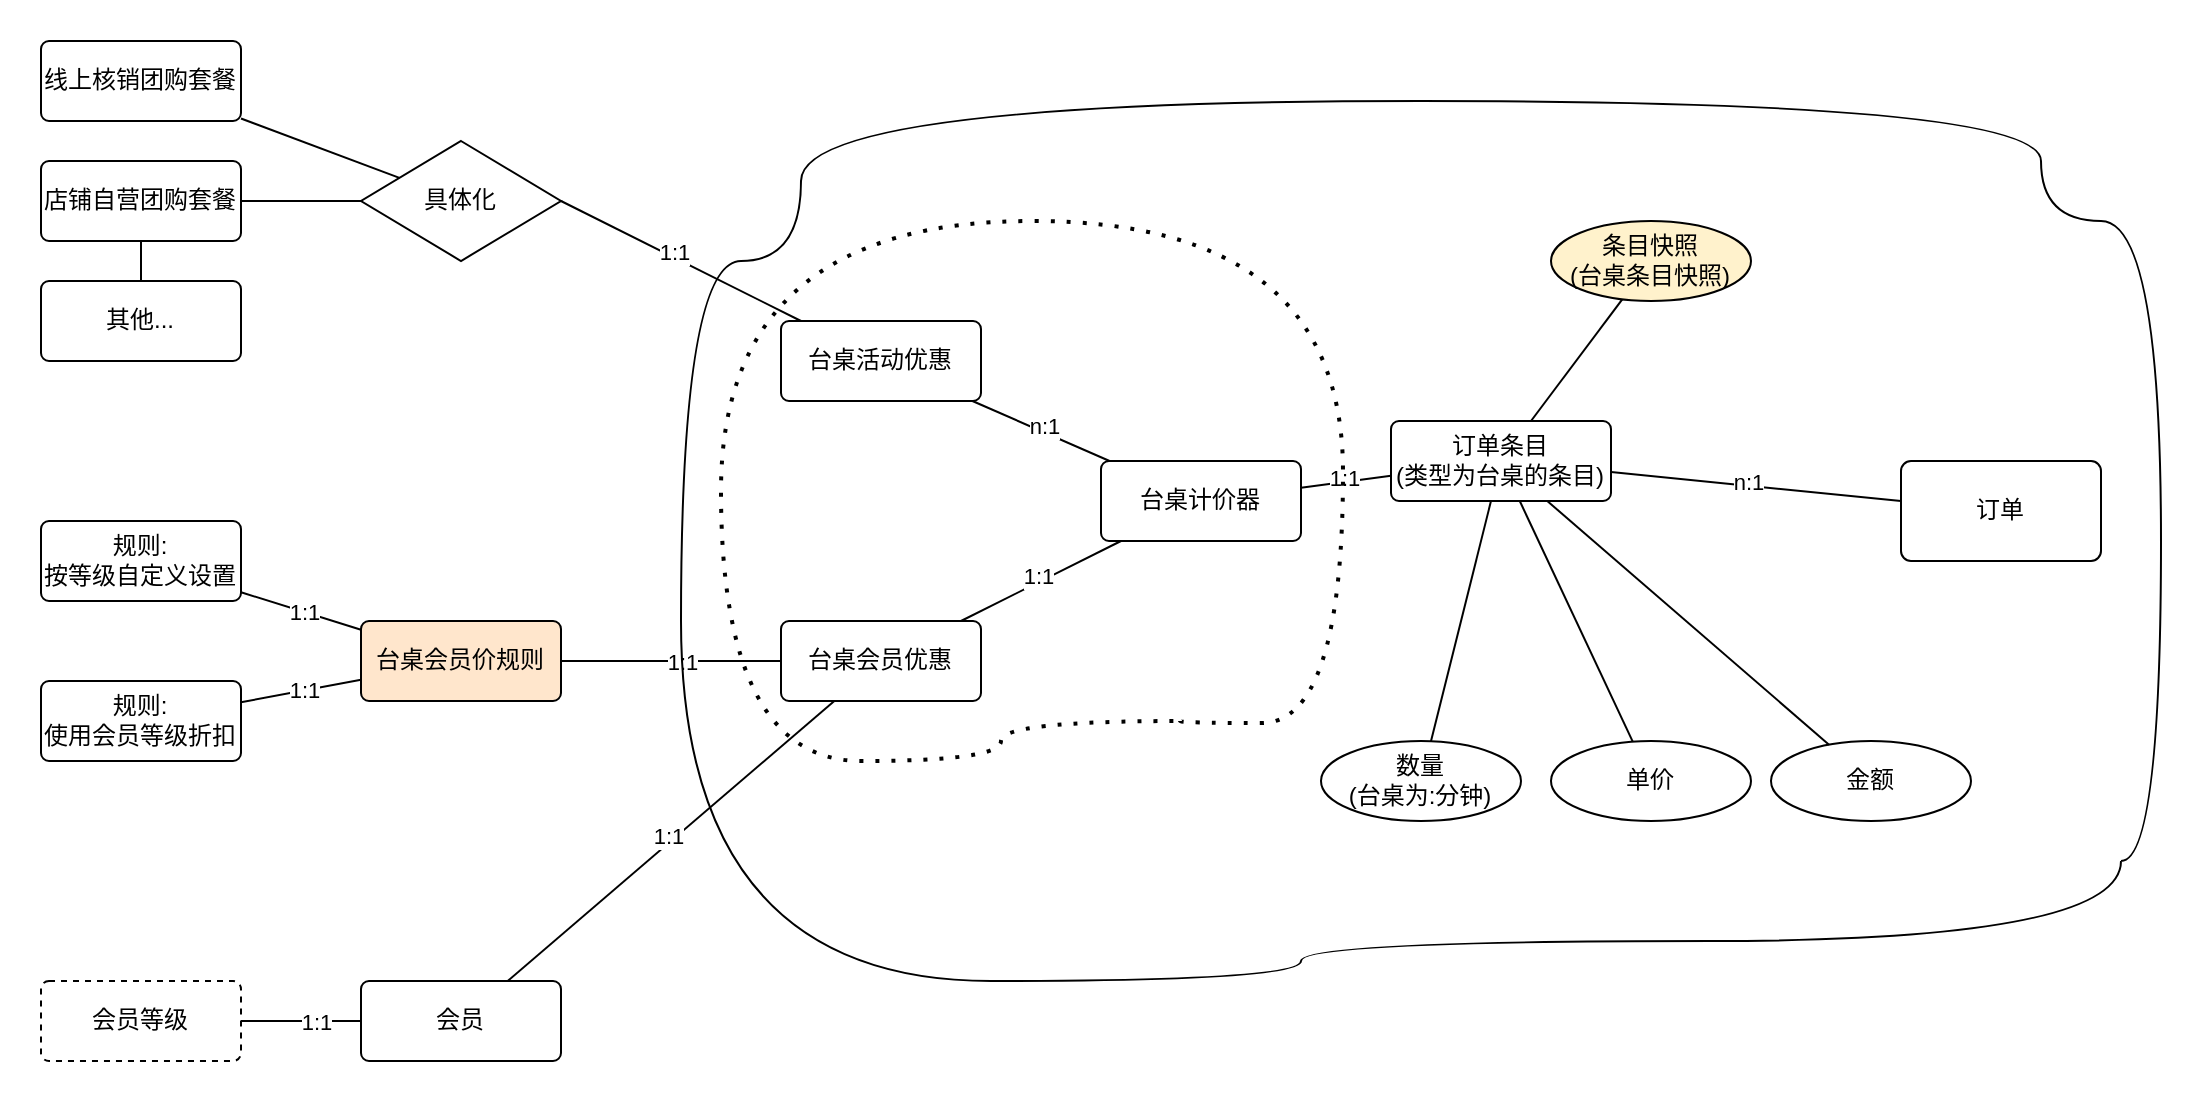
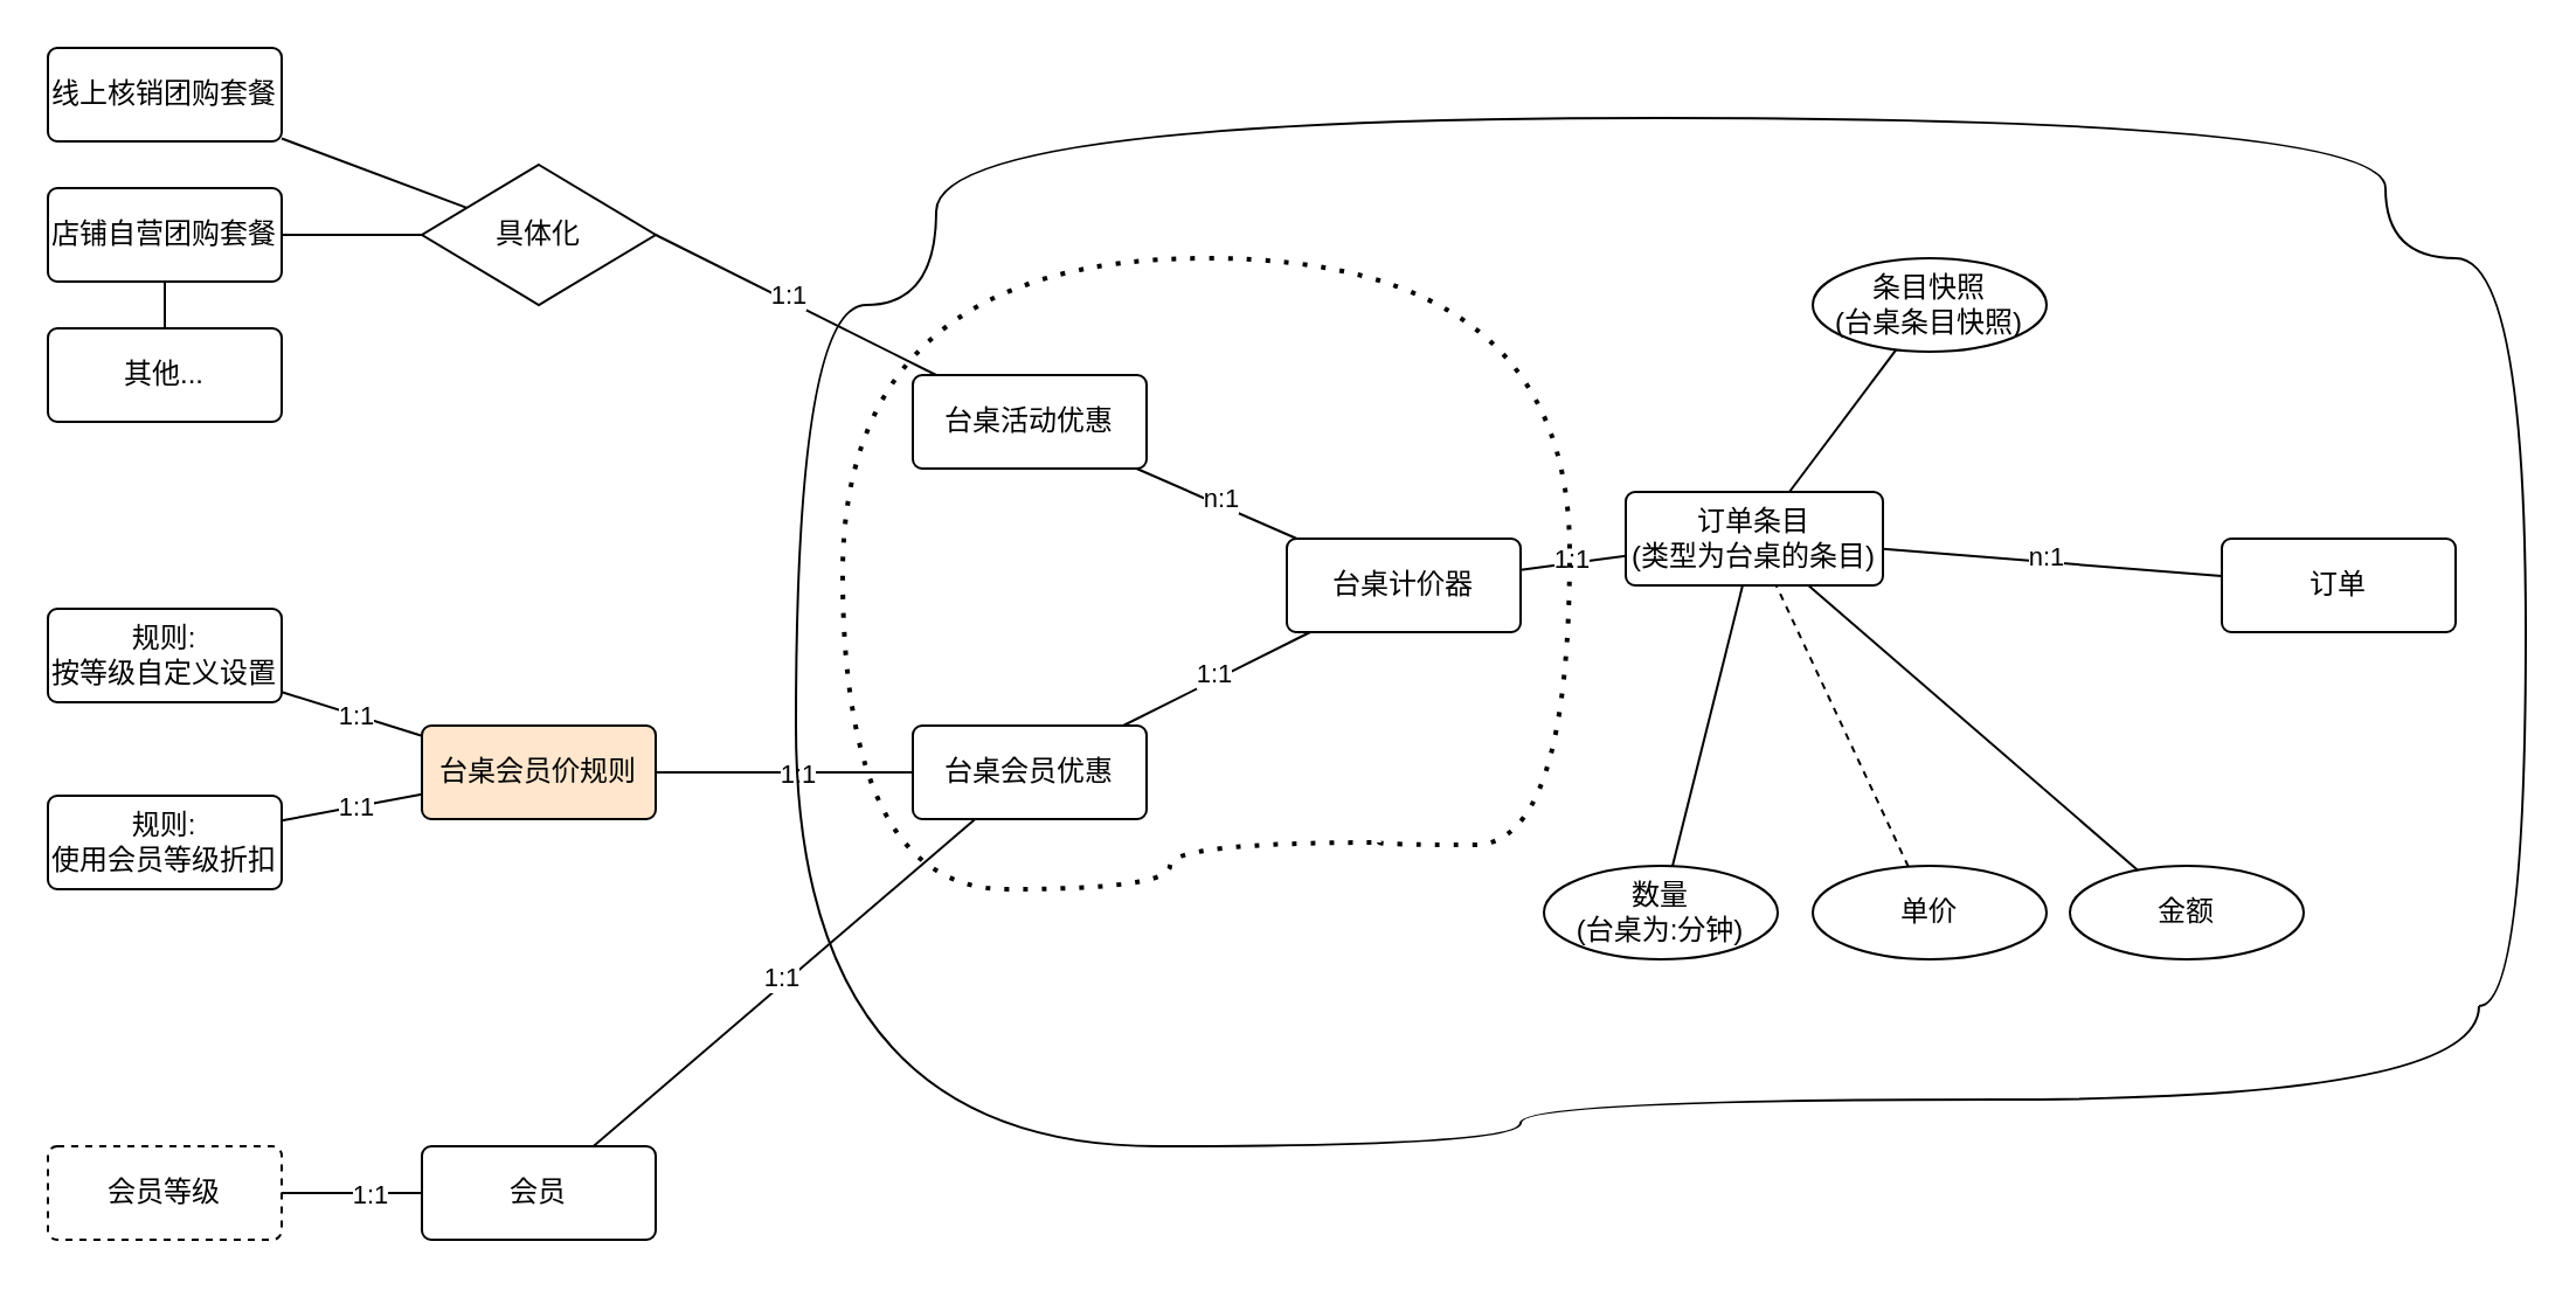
- <mxCell id="15" value="条目快照&lt;div&gt;(&lt;span style=&quot;background-color: transparent; color: light-dark(rgb(0, 0, 0), rgb(255, 255, 255));&quot;&gt;台桌条目快照&lt;/span&gt;&lt;span style=&quot;background-color: transparent; color: light-dark(rgb(0, 0, 0), rgb(255, 255, 255));&quot;&gt;)&lt;/span&gt;&lt;/div&gt;" style="ellipse;whiteSpace=wrap;html=1;align=center;fillColor=#fff2cc;" vertex="1" parent="1"><mxGeometry x="775" y="110" width="100" height="40" as="geometry" /></mxCell>
+ <mxCell id="15" value="条目快照&lt;div&gt;(&lt;span style=&quot;background-color: transparent; color: light-dark(rgb(0, 0, 0), rgb(255, 255, 255));&quot;&gt;台桌条目快照&lt;/span&gt;&lt;span style=&quot;background-color: transparent; color: light-dark(rgb(0, 0, 0), rgb(255, 255, 255));&quot;&gt;)&lt;/span&gt;&lt;/div&gt;" style="ellipse;whiteSpace=wrap;html=1;align=center;" vertex="1" parent="1"><mxGeometry x="775" y="110" width="100" height="40" as="geometry" /></mxCell>
- <mxCell id="3" value="订单" style="rounded=1;arcSize=10;whiteSpace=wrap;html=1;align=center;" vertex="1" parent="1"><mxGeometry x="950" y="230" width="100" height="50" as="geometry" /></mxCell>
+ <mxCell id="3" value="订单" style="rounded=1;arcSize=10;whiteSpace=wrap;html=1;align=center;" vertex="1" parent="1"><mxGeometry x="950" y="230" width="100" height="40" as="geometry" /></mxCell>
- <mxCell id="22" value="" style="endArrow=none;html=1;rounded=0;" edge="1" parent="1" source="21" target="2"><mxGeometry relative="1" as="geometry"><mxPoint x="834" y="280" as="sourcePoint" /><mxPoint x="890" y="190" as="targetPoint" /></mxGeometry></mxCell>
+ <mxCell id="22" value="" style="endArrow=none;html=1;rounded=0;dashed=1;" edge="1" parent="1" source="21" target="2"><mxGeometry relative="1" as="geometry"><mxPoint x="834" y="280" as="sourcePoint" /><mxPoint x="890" y="190" as="targetPoint" /></mxGeometry></mxCell>
